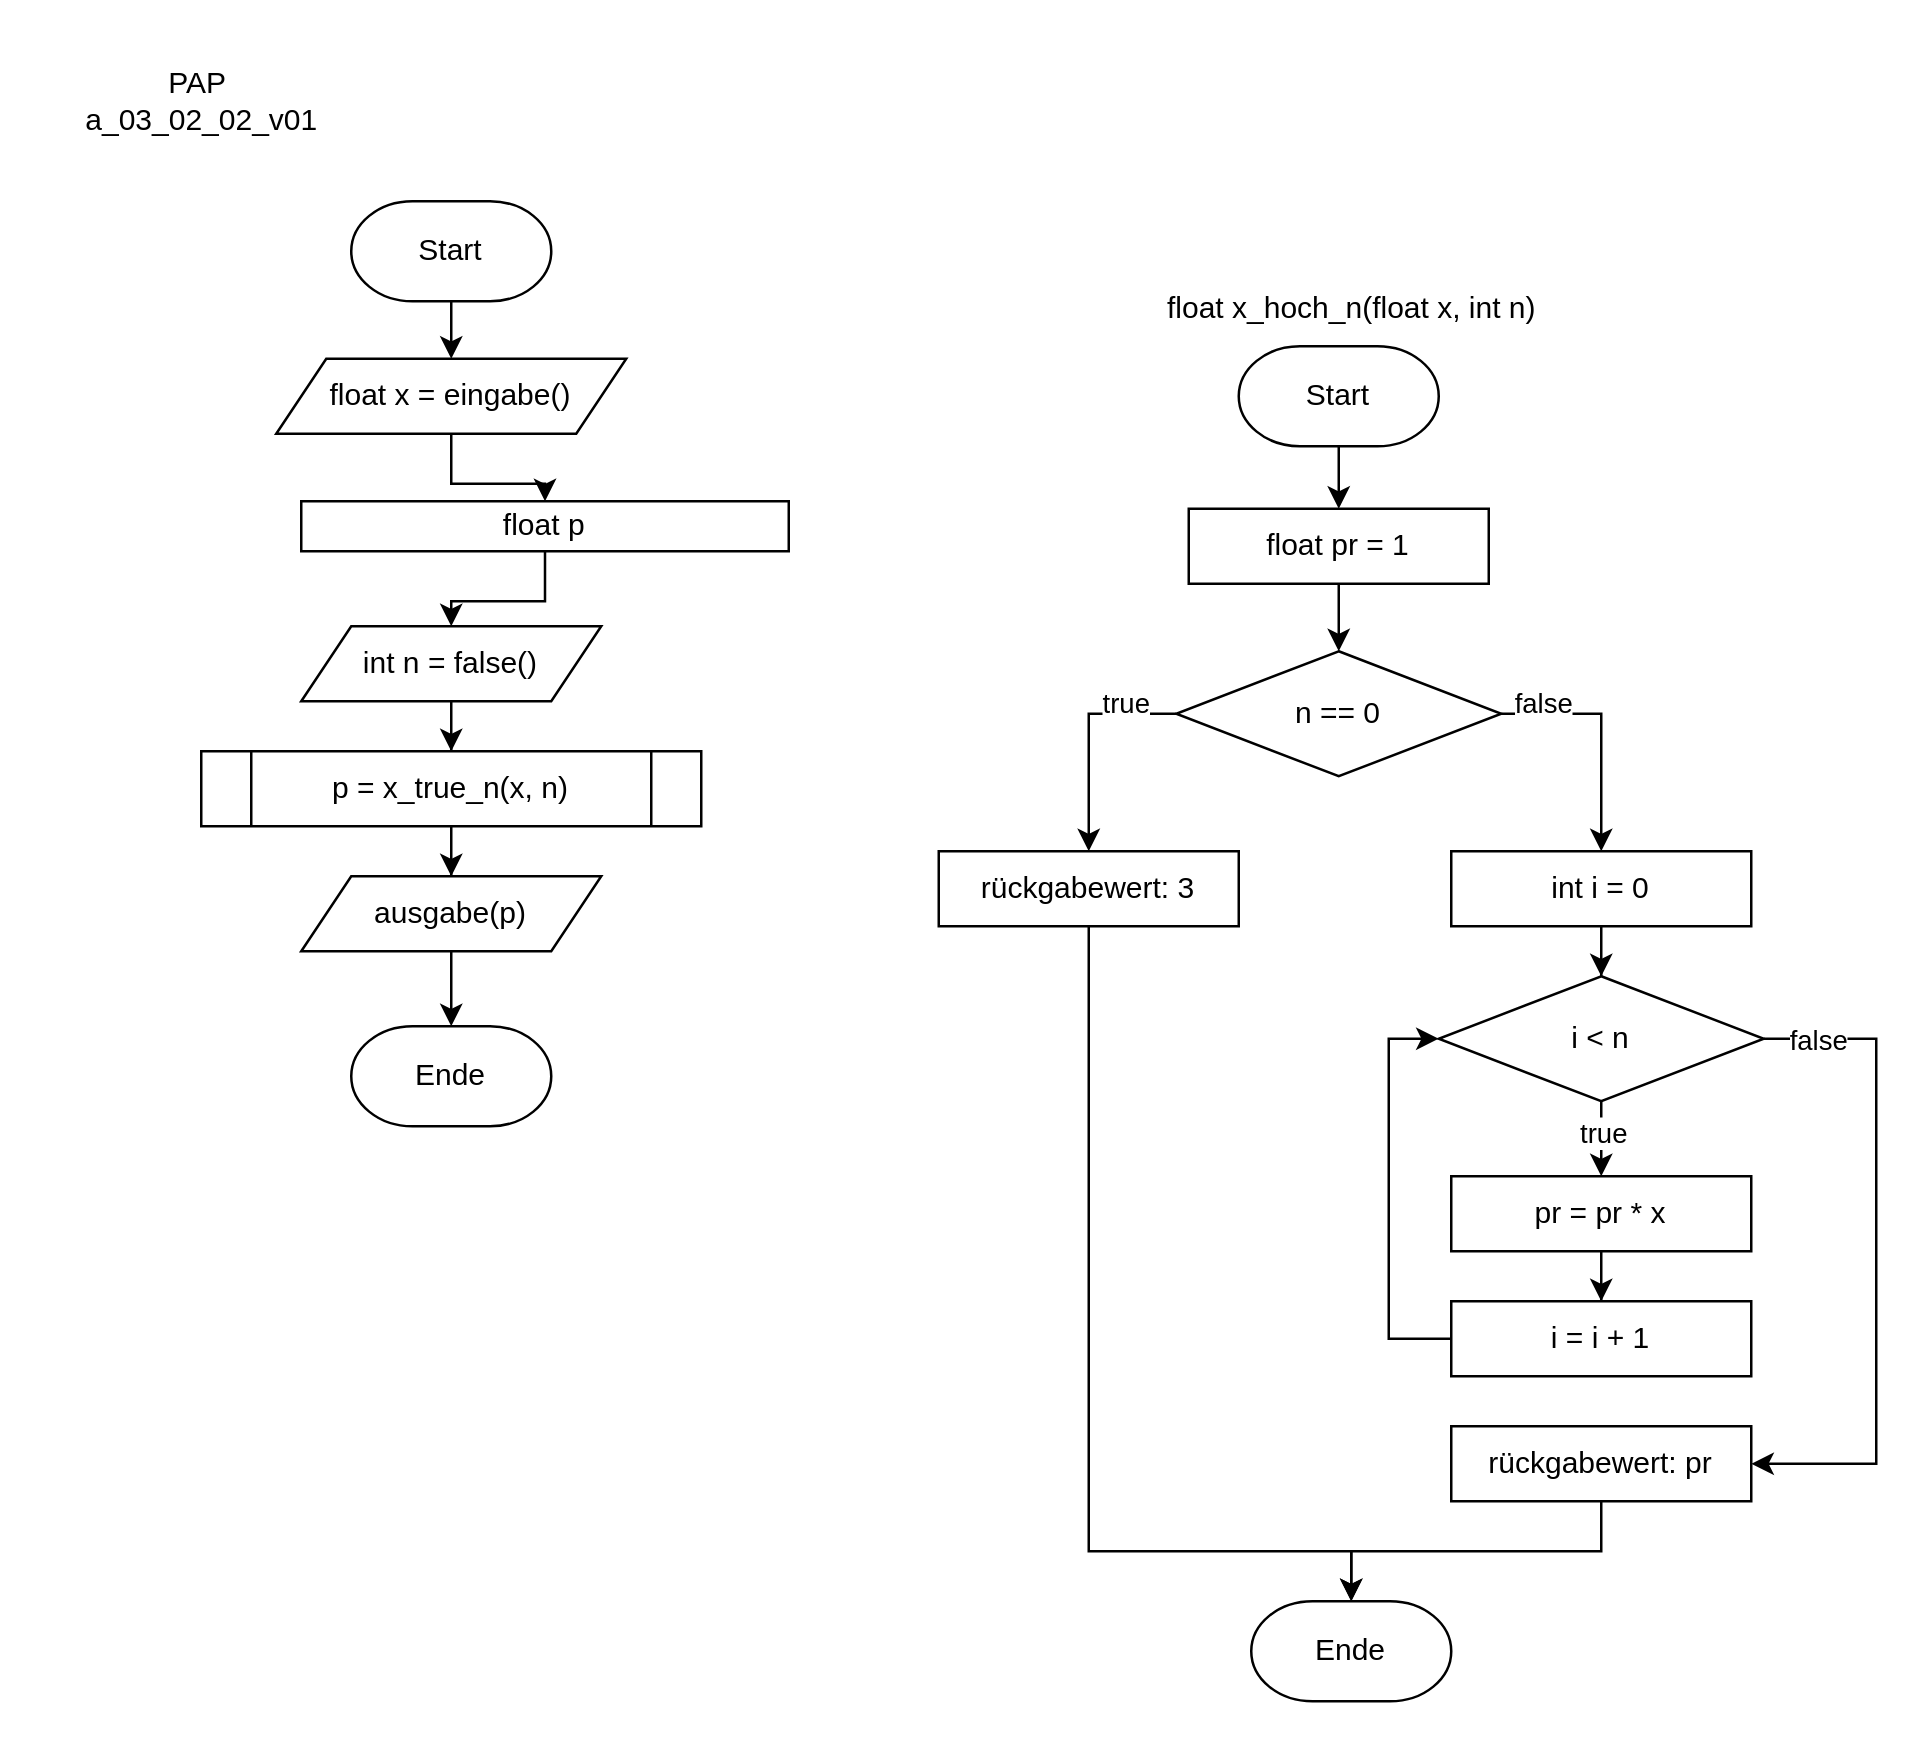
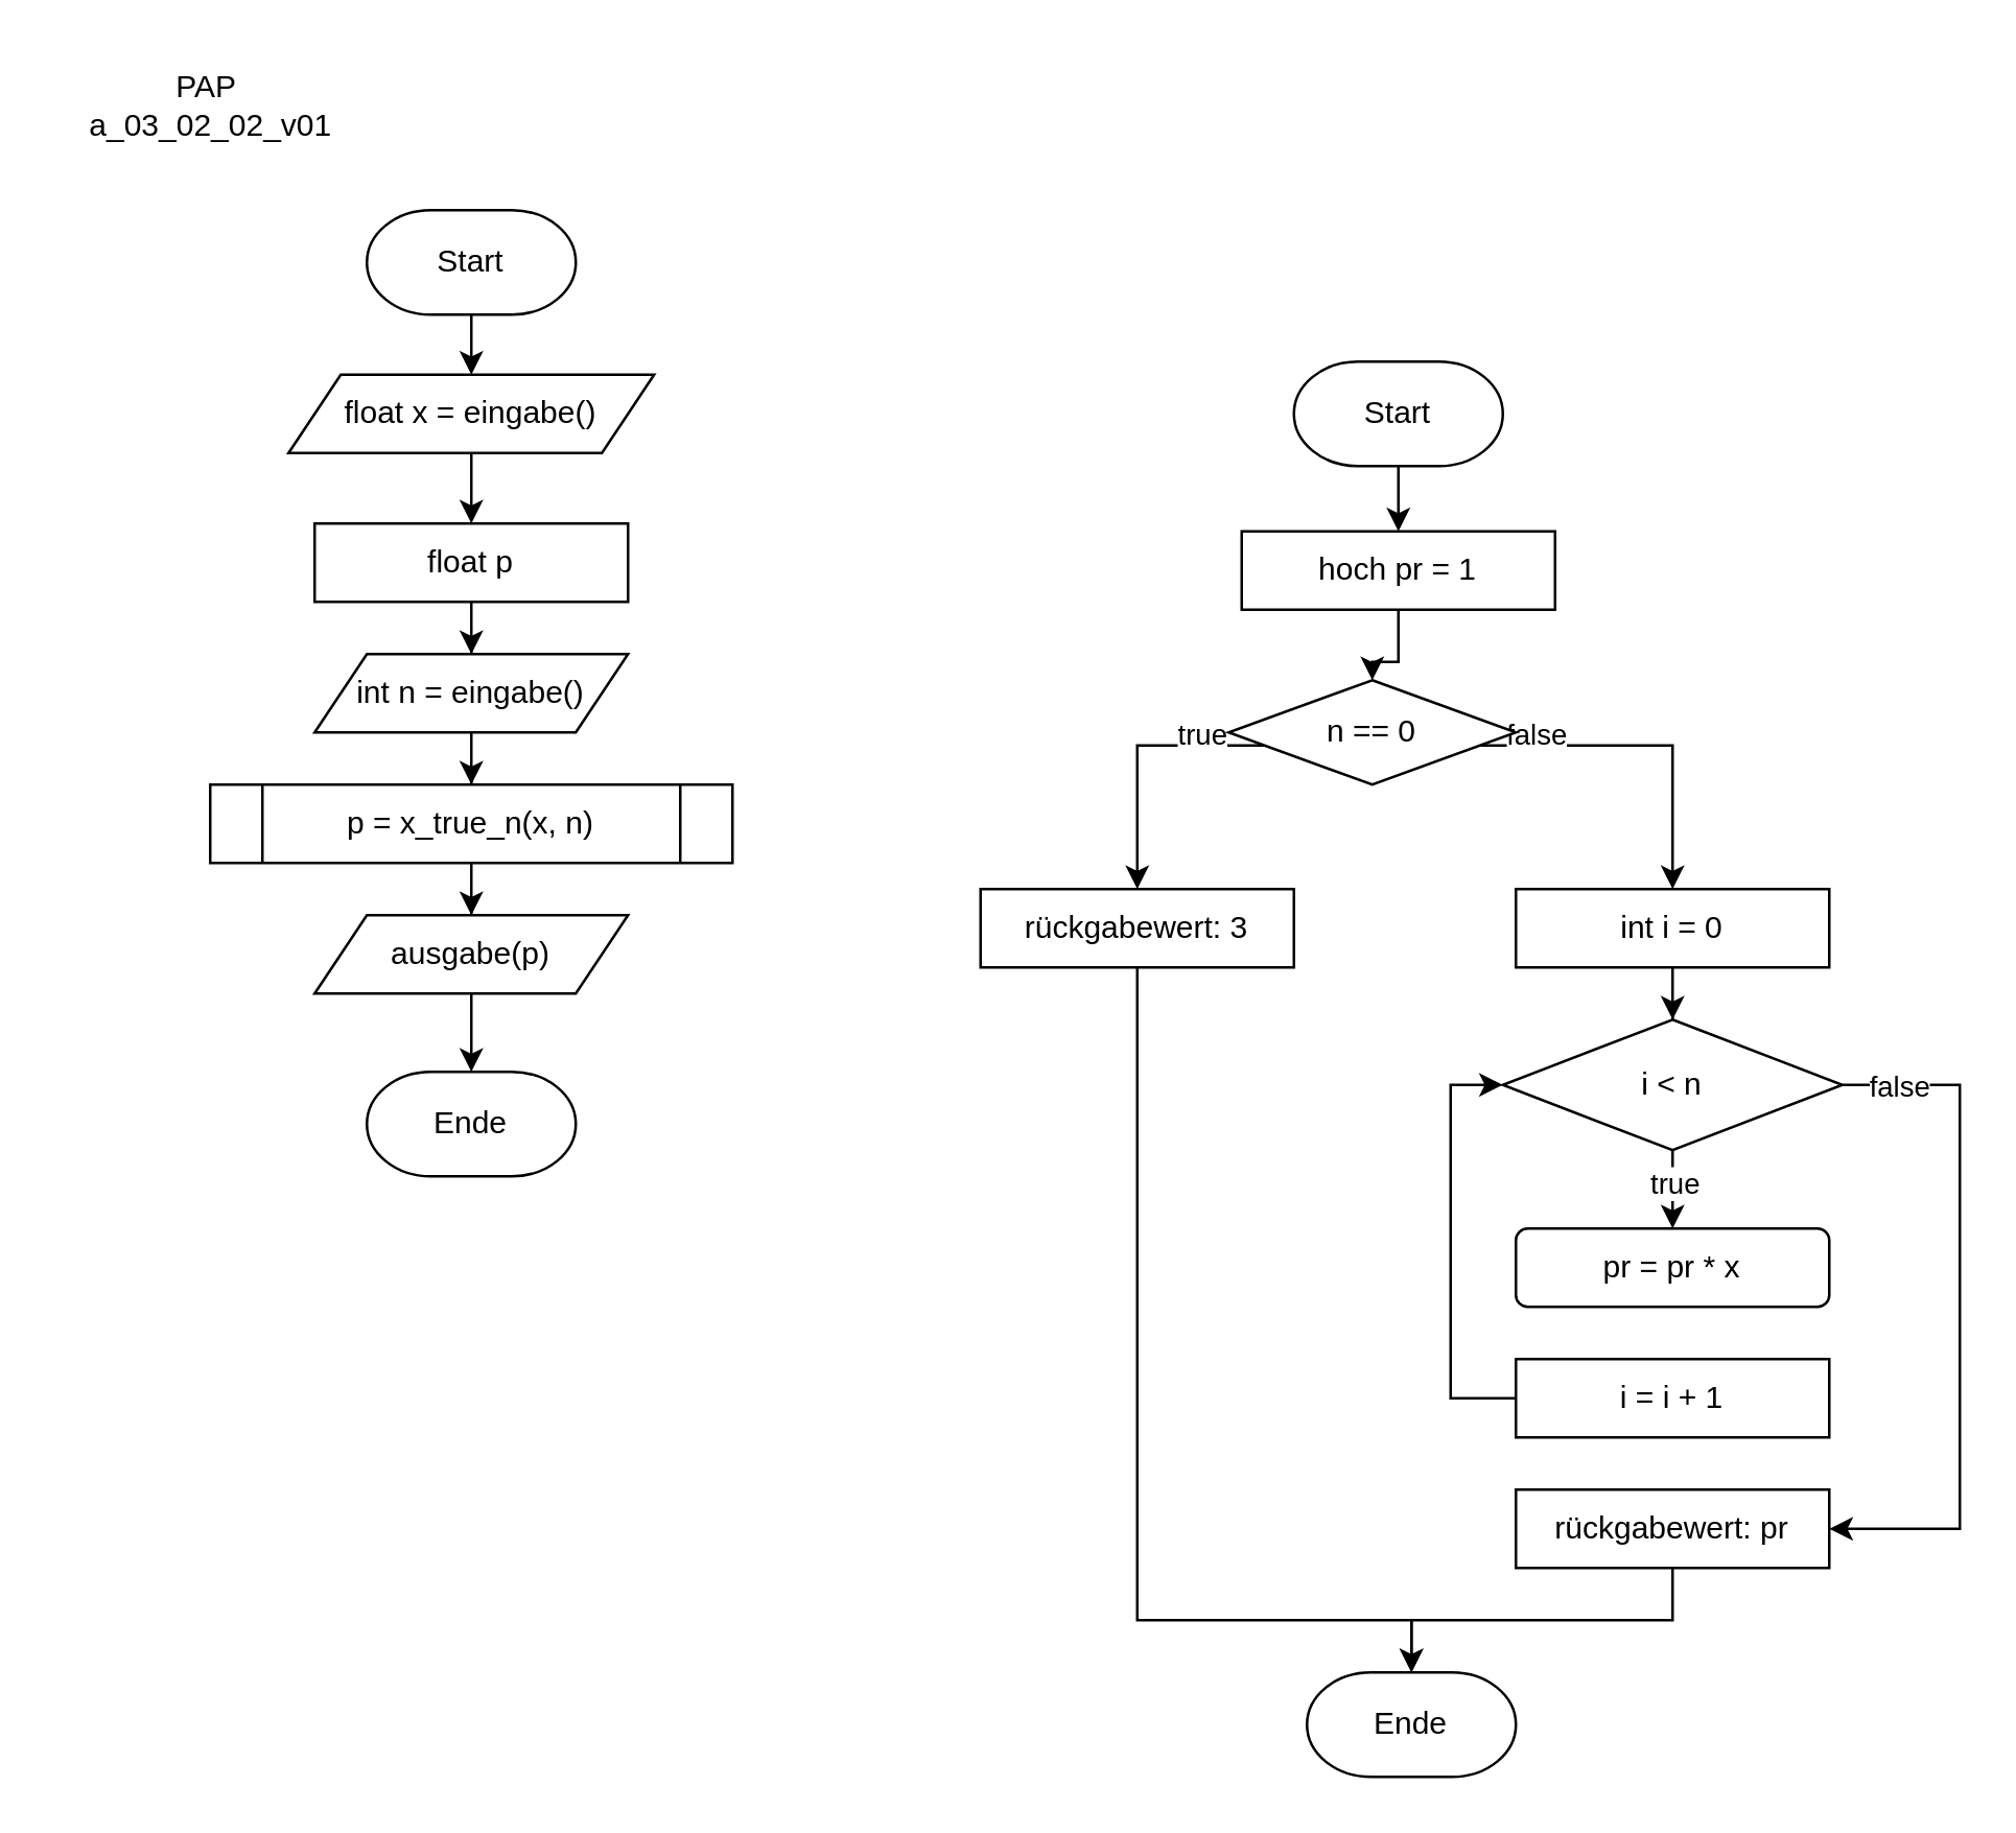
- <mxCell id="15" value="float x_hoch_n(float x, int n)" style="text;html=1;align=center;verticalAlign=middle;resizable=0;points=[];autosize=1;strokeColor=none;fillColor=none;" vertex="1" parent="1"><mxGeometry x="455" y="108" width="170" height="30" as="geometry" /></mxCell>
- <mxCell id="35" value="float p" style="rounded=0;whiteSpace=wrap;html=1;" vertex="1" parent="1"><mxGeometry x="120" y="200" width="195" height="20" as="geometry" /></mxCell>
+ <mxCell id="35" value="float p" style="rounded=0;whiteSpace=wrap;html=1;" vertex="1" parent="1"><mxGeometry x="120" y="200" width="120" height="30" as="geometry" /></mxCell>
- <mxCell id="31" value="float pr = 1" style="rounded=0;whiteSpace=wrap;html=1;" vertex="1" parent="1"><mxGeometry x="475" y="203" width="120" height="30" as="geometry" /></mxCell>
+ <mxCell id="31" value="hoch pr = 1" style="rounded=0;whiteSpace=wrap;html=1;" vertex="1" parent="1"><mxGeometry x="475" y="203" width="120" height="30" as="geometry" /></mxCell>
- <mxCell id="9" value="int n = false()" style="shape=parallelogram;perimeter=parallelogramPerimeter;whiteSpace=wrap;html=1;fixedSize=1;" vertex="1" parent="1"><mxGeometry x="120" y="250" width="120" height="30" as="geometry" /></mxCell>
+ <mxCell id="9" value="int n = eingabe()" style="shape=parallelogram;perimeter=parallelogramPerimeter;whiteSpace=wrap;html=1;fixedSize=1;" vertex="1" parent="1"><mxGeometry x="120" y="250" width="120" height="30" as="geometry" /></mxCell>
- <mxCell id="27" value="n == 0" style="rhombus;whiteSpace=wrap;html=1;" vertex="1" parent="1"><mxGeometry x="470" y="260" width="130" height="50" as="geometry" /></mxCell>
+ <mxCell id="27" value="n == 0" style="rhombus;whiteSpace=wrap;html=1;" vertex="1" parent="1"><mxGeometry x="470" y="260" width="110" height="40" as="geometry" /></mxCell>
- <mxCell id="29" value="pr = pr * x" style="rounded=0;whiteSpace=wrap;html=1;" vertex="1" parent="1"><mxGeometry x="580" y="470" width="120" height="30" as="geometry" /></mxCell>
+ <mxCell id="29" value="pr = pr * x" style="whiteSpace=wrap;html=1;rounded=1;" vertex="1" parent="1"><mxGeometry x="580" y="470" width="120" height="30" as="geometry" /></mxCell>
- <mxCell id="28" style="edgeStyle=orthogonalEdgeStyle;rounded=0;orthogonalLoop=1;jettySize=auto;html=1;entryX=0.5;entryY=0;entryDx=0;entryDy=0;" edge="1" parent="1" source="29" target="33"><mxGeometry relative="1" as="geometry" /></mxCell>
